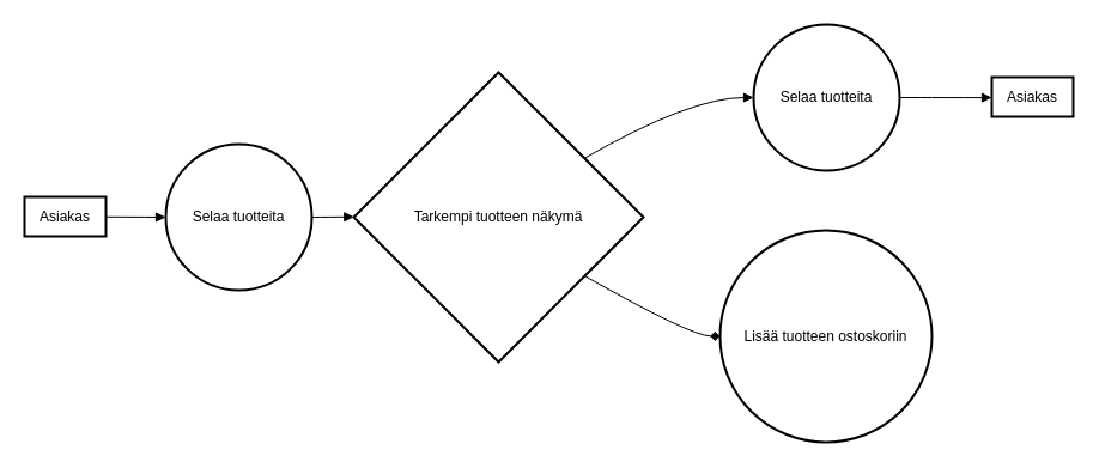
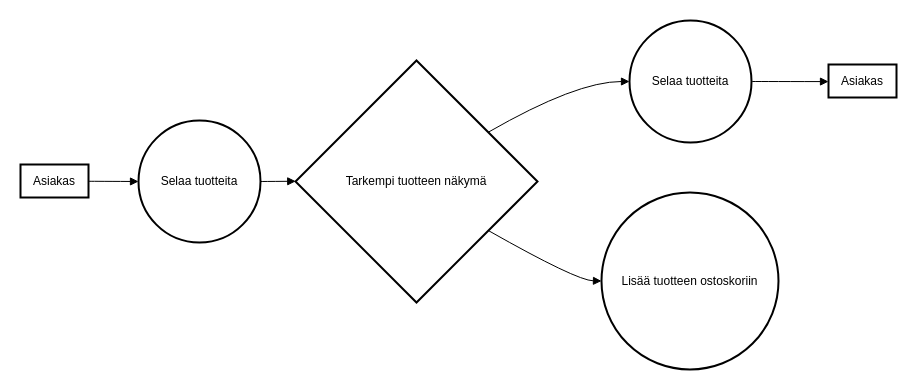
- <mxCell id="11" value="" style="curved=1;startArrow=none;endArrow=diamond;exitX=0.998;exitY=0.84;entryX=0.003;entryY=0.5;" edge="1" parent="1" source="4" target="6"><mxGeometry relative="1" as="geometry"><Array as="points"><mxPoint x="576" y="280" /></Array></mxGeometry></mxCell>
+ <mxCell id="11" value="" style="curved=1;startArrow=none;endArrow=block;exitX=0.998;exitY=0.84;entryX=0.003;entryY=0.5;" edge="1" parent="1" source="4" target="6"><mxGeometry relative="1" as="geometry"><Array as="points"><mxPoint x="576" y="280" /></Array></mxGeometry></mxCell>
